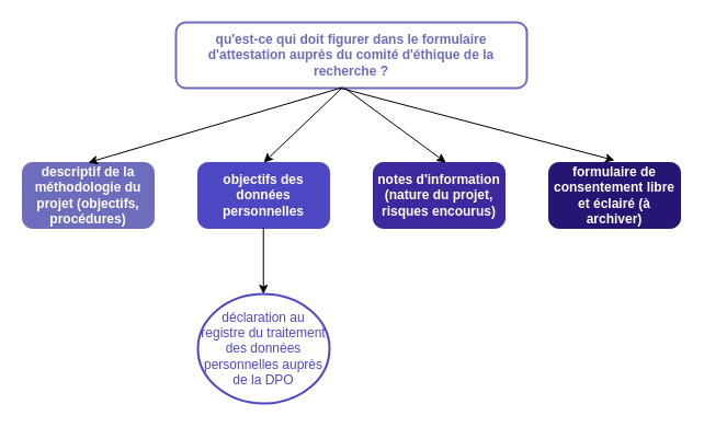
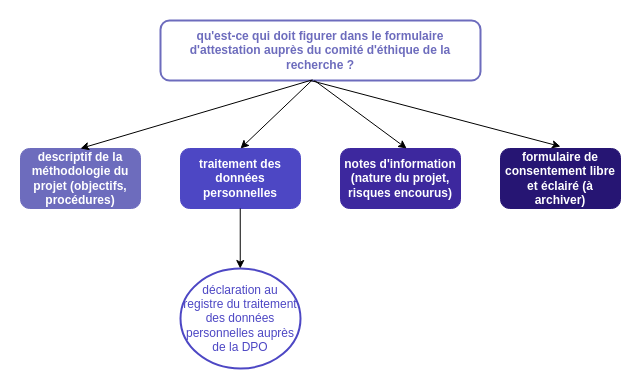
- <mxCell id="4" value="objectifs des données personnelles" style="rounded=1;whiteSpace=wrap;html=1;strokeColor=#4d47c4;strokeWidth=1;fillColor=#4d47c4;fontStyle=1;fontColor=#ffffff;" vertex="1" parent="1"><mxGeometry x="180" y="148" width="120" height="60" as="geometry" /></mxCell>
+ <mxCell id="4" value="traitement des données personnelles" style="rounded=1;whiteSpace=wrap;html=1;strokeColor=#4d47c4;strokeWidth=1;fillColor=#4d47c4;fontStyle=1;fontColor=#ffffff;" vertex="1" parent="1"><mxGeometry x="180" y="148" width="120" height="60" as="geometry" /></mxCell>
